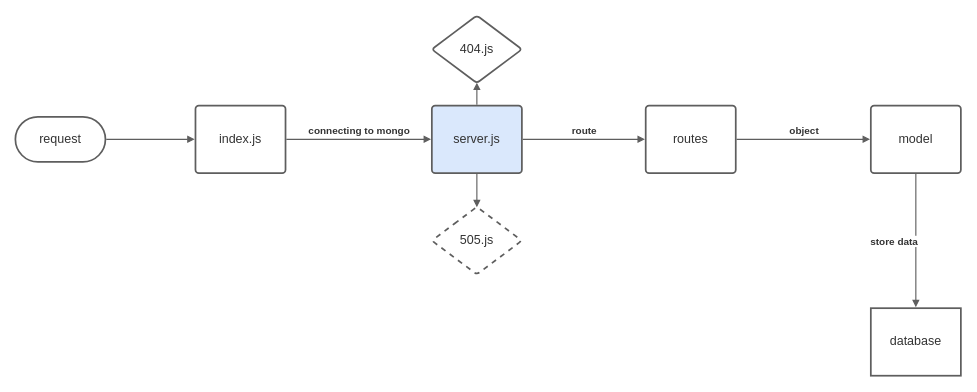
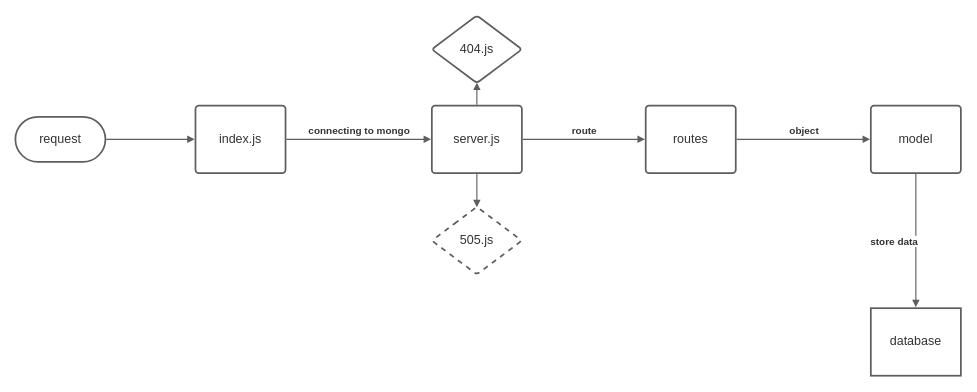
- <mxCell id="3" value="server.js" style="html=1;overflow=block;blockSpacing=1;whiteSpace=wrap;whiteSpace=wrap;fontSize=16.7;fontColor=#333333;spacing=9;strokeColor=#5e5e5e;strokeOpacity=100;rounded=1;absoluteArcSize=1;arcSize=9;strokeWidth=2.3;fillColor=#dae8fc;" vertex="1" parent="1"><mxGeometry x="575" y="140" width="120" height="90" as="geometry" /></mxCell>
+ <mxCell id="3" value="server.js" style="html=1;overflow=block;blockSpacing=1;whiteSpace=wrap;;whiteSpace=wrap;fontSize=16.7;fontColor=#333333;spacing=9;strokeColor=#5e5e5e;strokeOpacity=100;rounded=1;absoluteArcSize=1;arcSize=9;strokeWidth=2.3;" vertex="1" parent="1"><mxGeometry x="575" y="140" width="120" height="90" as="geometry" /></mxCell>
